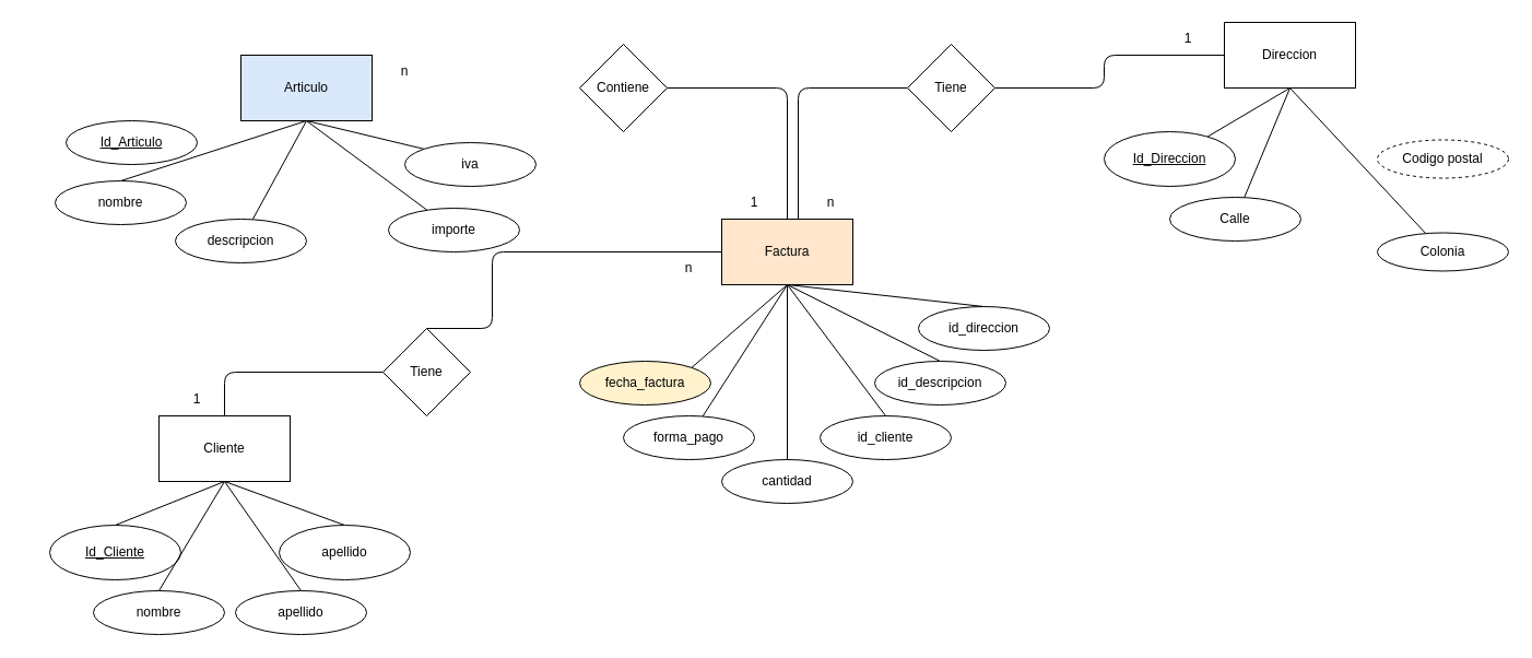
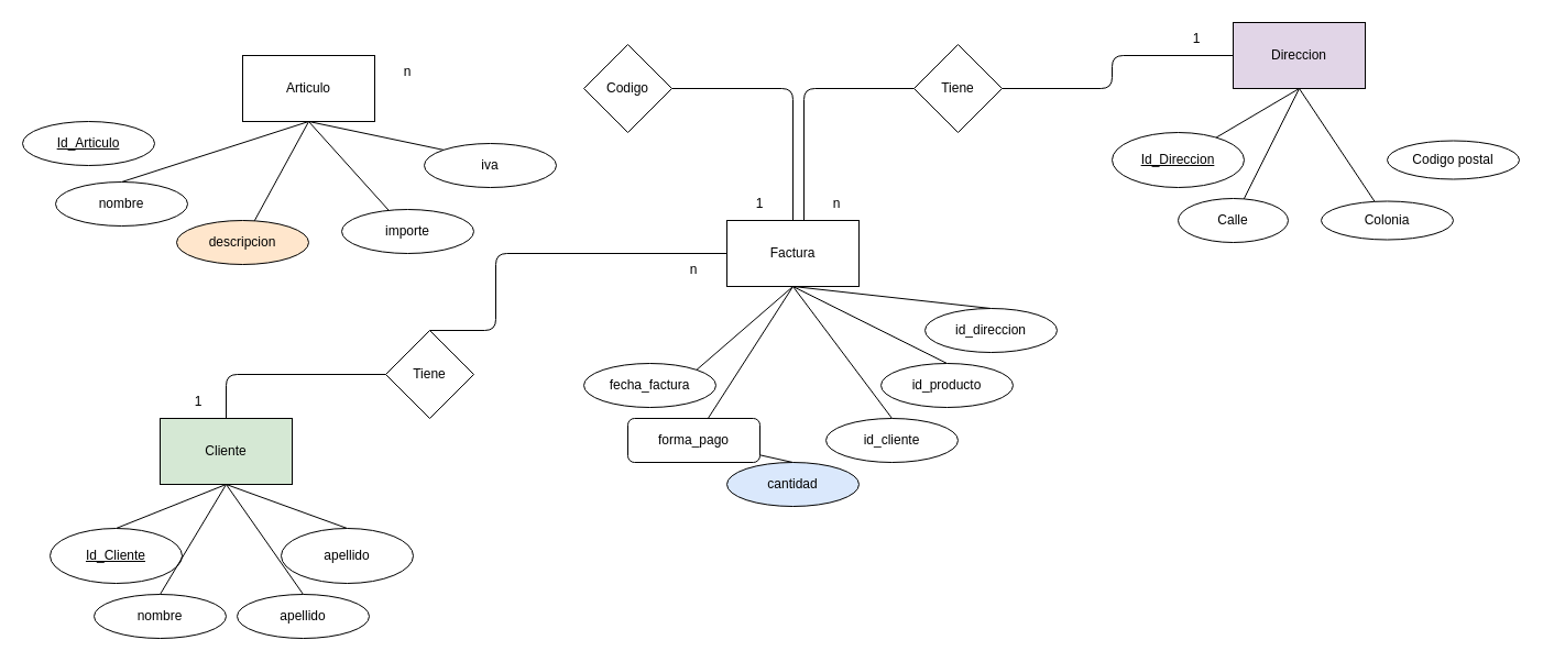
- <mxCell id="12" value="Direccion" style="rounded=0;whiteSpace=wrap;html=1;" vertex="1" parent="1"><mxGeometry x="1120" y="20" width="120" height="60" as="geometry" /></mxCell>
+ <mxCell id="12" value="Direccion" style="rounded=0;whiteSpace=wrap;html=1;fillColor=#e1d5e7;" vertex="1" parent="1"><mxGeometry x="1120" y="20" width="120" height="60" as="geometry" /></mxCell>
- <mxCell id="19" value="Articulo" style="rounded=0;whiteSpace=wrap;html=1;fillColor=#dae8fc;" vertex="1" parent="1"><mxGeometry x="220" y="50" width="120" height="60" as="geometry" /></mxCell>
+ <mxCell id="19" value="Articulo" style="rounded=0;whiteSpace=wrap;html=1;" vertex="1" parent="1"><mxGeometry x="220" y="50" width="120" height="60" as="geometry" /></mxCell>
- <mxCell id="37" value="Contiene" style="rhombus;whiteSpace=wrap;html=1;" vertex="1" parent="1"><mxGeometry x="530" y="40" width="80" height="80" as="geometry" /></mxCell>
+ <mxCell id="37" value="Codigo" style="rhombus;whiteSpace=wrap;html=1;" vertex="1" parent="1"><mxGeometry x="530" y="40" width="80" height="80" as="geometry" /></mxCell>
- <mxCell id="20" value="Id_Articulo" style="ellipse;whiteSpace=wrap;html=1;fontStyle=4" vertex="1" parent="1"><mxGeometry x="60" y="110" width="120" height="40" as="geometry" /></mxCell>
+ <mxCell id="20" value="Id_Articulo" style="ellipse;whiteSpace=wrap;html=1;fontStyle=4" vertex="1" parent="1"><mxGeometry x="20" y="110" width="120" height="40" as="geometry" /></mxCell>
- <mxCell id="52" value="Codigo postal" style="ellipse;whiteSpace=wrap;html=1;fontStyle=0;dashed=1;" vertex="1" parent="1"><mxGeometry x="1260" y="127.5" width="120" height="35" as="geometry" /></mxCell>
+ <mxCell id="52" value="Codigo postal" style="ellipse;whiteSpace=wrap;html=1;fontStyle=0" vertex="1" parent="1"><mxGeometry x="1260" y="127.5" width="120" height="35" as="geometry" /></mxCell>
- <mxCell id="45" value="iva" style="ellipse;whiteSpace=wrap;html=1;fontStyle=0" vertex="1" parent="1"><mxGeometry x="370" y="130" width="120" height="40" as="geometry" /></mxCell>
+ <mxCell id="45" value="iva" style="ellipse;whiteSpace=wrap;html=1;fontStyle=0" vertex="1" parent="1"><mxGeometry x="385" y="130" width="120" height="40" as="geometry" /></mxCell>
- <mxCell id="16" value="Calle" style="ellipse;whiteSpace=wrap;html=1;fontStyle=0" vertex="1" parent="1"><mxGeometry x="1070" y="180" width="120" height="40" as="geometry" /></mxCell>
+ <mxCell id="16" value="Calle" style="ellipse;whiteSpace=wrap;html=1;fontStyle=0" vertex="1" parent="1"><mxGeometry x="1070" y="180" width="100" height="40" as="geometry" /></mxCell>
- <mxCell id="26" value="importe" style="ellipse;whiteSpace=wrap;html=1;fontStyle=0" vertex="1" parent="1"><mxGeometry x="355" y="190" width="120" height="40" as="geometry" /></mxCell>
+ <mxCell id="26" value="importe" style="ellipse;whiteSpace=wrap;html=1;fontStyle=0" vertex="1" parent="1"><mxGeometry x="310" y="190" width="120" height="40" as="geometry" /></mxCell>
- <mxCell id="24" value="descripcion" style="ellipse;whiteSpace=wrap;html=1;fontStyle=0" vertex="1" parent="1"><mxGeometry x="160" y="200" width="120" height="40" as="geometry" /></mxCell>
+ <mxCell id="24" value="descripcion" style="ellipse;whiteSpace=wrap;html=1;fontStyle=0;fillColor=#ffe6cc;" vertex="1" parent="1"><mxGeometry x="160" y="200" width="120" height="40" as="geometry" /></mxCell>
- <mxCell id="27" value="Factura" style="rounded=0;whiteSpace=wrap;html=1;fillColor=#ffe6cc;" vertex="1" parent="1"><mxGeometry x="660" y="200" width="120" height="60" as="geometry" /></mxCell>
+ <mxCell id="27" value="Factura" style="rounded=0;whiteSpace=wrap;html=1;" vertex="1" parent="1"><mxGeometry x="660" y="200" width="120" height="60" as="geometry" /></mxCell>
- <mxCell id="18" value="Colonia" style="ellipse;whiteSpace=wrap;html=1;fontStyle=0" vertex="1" parent="1"><mxGeometry x="1260" y="212.5" width="120" height="35" as="geometry" /></mxCell>
+ <mxCell id="18" value="Colonia" style="ellipse;whiteSpace=wrap;html=1;fontStyle=0" vertex="1" parent="1"><mxGeometry x="1200" y="182.5" width="120" height="35" as="geometry" /></mxCell>
- <mxCell id="32" style="edgeStyle=none;html=1;exitX=0.5;exitY=0;exitDx=0;exitDy=0;entryX=0.5;entryY=1;entryDx=0;entryDy=0;endArrow=none;endFill=0;" edge="1" parent="1" source="33" target="27"><mxGeometry relative="1" as="geometry" /></mxCell>
+ <mxCell id="32" style="edgeStyle=none;html=1;exitX=0.5;exitY=0;exitDx=0;exitDy=0;endArrow=none;endFill=0;" edge="1" parent="1" source="33" target="31"><mxGeometry relative="1" as="geometry" /></mxCell>
- <mxCell id="29" value="fecha_factura" style="ellipse;whiteSpace=wrap;html=1;fontStyle=0;fillColor=#fff2cc;" vertex="1" parent="1"><mxGeometry x="530" y="330" width="120" height="40" as="geometry" /></mxCell>
+ <mxCell id="29" value="fecha_factura" style="ellipse;whiteSpace=wrap;html=1;fontStyle=0" vertex="1" parent="1"><mxGeometry x="530" y="330" width="120" height="40" as="geometry" /></mxCell>
- <mxCell id="51" value="id_descripcion" style="ellipse;whiteSpace=wrap;html=1;fontStyle=0" vertex="1" parent="1"><mxGeometry x="800" y="330" width="120" height="40" as="geometry" /></mxCell>
+ <mxCell id="51" value="id_producto" style="ellipse;whiteSpace=wrap;html=1;fontStyle=0" vertex="1" parent="1"><mxGeometry x="800" y="330" width="120" height="40" as="geometry" /></mxCell>
- <mxCell id="31" value="forma_pago" style="ellipse;whiteSpace=wrap;html=1;fontStyle=0" vertex="1" parent="1"><mxGeometry x="570" y="380" width="120" height="40" as="geometry" /></mxCell>
+ <mxCell id="31" value="forma_pago" style="whiteSpace=wrap;html=1;fontStyle=0;rounded=1;" vertex="1" parent="1"><mxGeometry x="570" y="380" width="120" height="40" as="geometry" /></mxCell>
- <mxCell id="3" value="Cliente" style="rounded=0;whiteSpace=wrap;html=1;" vertex="1" parent="1"><mxGeometry x="145" y="380" width="120" height="60" as="geometry" /></mxCell>
+ <mxCell id="3" value="Cliente" style="rounded=0;whiteSpace=wrap;html=1;fillColor=#d5e8d4;" vertex="1" parent="1"><mxGeometry x="145" y="380" width="120" height="60" as="geometry" /></mxCell>
- <mxCell id="33" value="cantidad" style="ellipse;whiteSpace=wrap;html=1;fontStyle=0" vertex="1" parent="1"><mxGeometry x="660" y="420" width="120" height="40" as="geometry" /></mxCell>
+ <mxCell id="33" value="cantidad" style="ellipse;whiteSpace=wrap;html=1;fontStyle=0;fillColor=#dae8fc;" vertex="1" parent="1"><mxGeometry x="660" y="420" width="120" height="40" as="geometry" /></mxCell>
